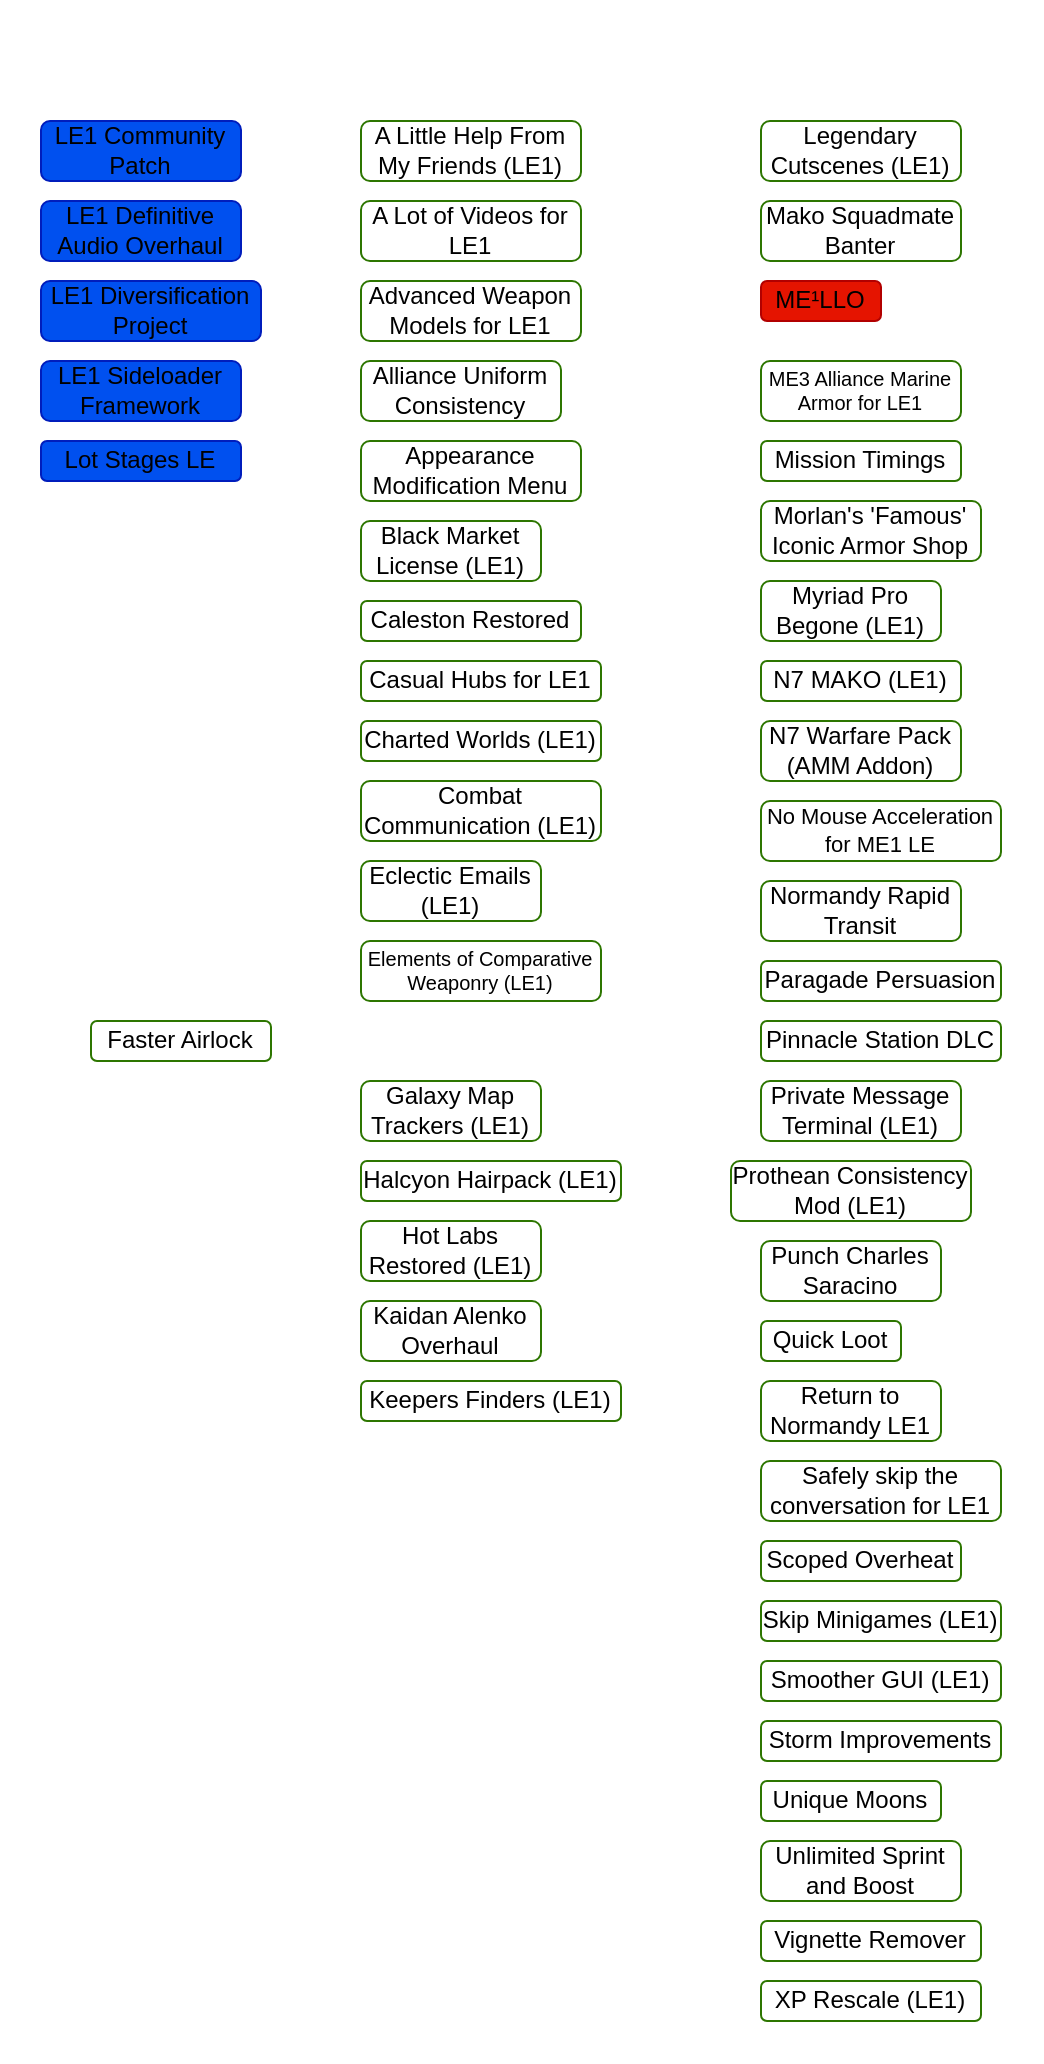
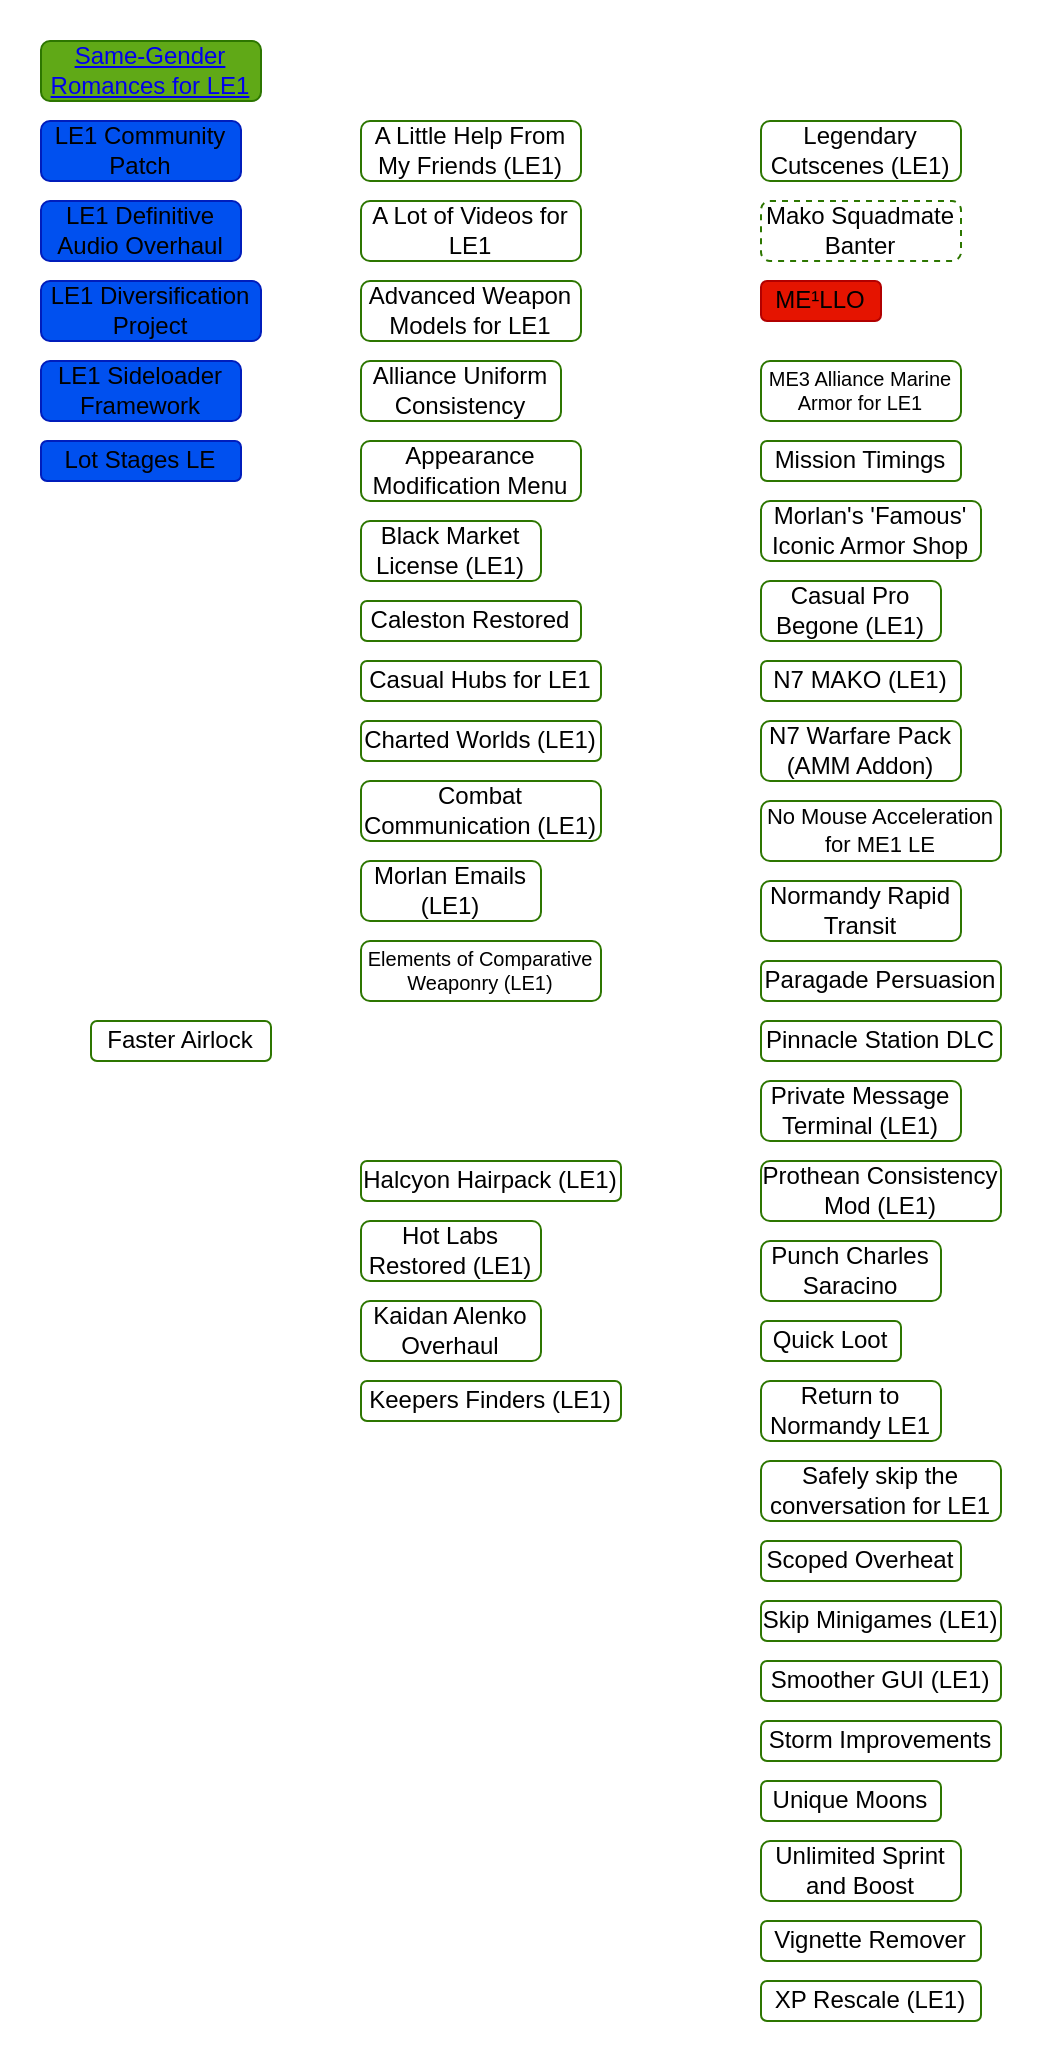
+ <mxCell id="2" value="&lt;div&gt;&lt;a href=&quot;https://www.nexusmods.com/masseffectlegendaryedition/mods/564&quot;&gt;Same-Gender Romances for LE1&lt;/a&gt;&lt;/div&gt;" style="rounded=1;whiteSpace=wrap;html=1;fillColor=#60a917;fontColor=default;strokeColor=#2D7600;" vertex="1" parent="1"><mxGeometry x="20" y="20" width="110" height="30" as="geometry" /></mxCell>
- <mxCell id="27" value="Mako Squadmate Banter" style="rounded=1;whiteSpace=wrap;html=1;fillColor=none;fontColor=default;strokeColor=#2D7600;" vertex="1" parent="1"><mxGeometry x="380" y="100" width="100" height="30" as="geometry" /></mxCell>
+ <mxCell id="27" value="Mako Squadmate Banter" style="rounded=1;whiteSpace=wrap;html=1;fillColor=none;fontColor=default;strokeColor=#2D7600;dashed=1;" vertex="1" parent="1"><mxGeometry x="380" y="100" width="100" height="30" as="geometry" /></mxCell>
- <mxCell id="33" value="Myriad Pro Begone (LE1)" style="rounded=1;whiteSpace=wrap;html=1;fillColor=none;fontColor=default;strokeColor=#2D7600;" vertex="1" parent="1"><mxGeometry x="380" y="290" width="90" height="30" as="geometry" /></mxCell>
+ <mxCell id="33" value="Casual Pro Begone (LE1)" style="rounded=1;whiteSpace=wrap;html=1;fillColor=none;fontColor=default;strokeColor=#2D7600;" vertex="1" parent="1"><mxGeometry x="380" y="290" width="90" height="30" as="geometry" /></mxCell>
- <mxCell id="17" value="Eclectic Emails (LE1)" style="rounded=1;whiteSpace=wrap;html=1;fillColor=none;fontColor=default;strokeColor=#2D7600;" vertex="1" parent="1"><mxGeometry x="180" y="430" width="90" height="30" as="geometry" /></mxCell>
+ <mxCell id="17" value="Morlan Emails (LE1)" style="rounded=1;whiteSpace=wrap;html=1;fillColor=none;fontColor=default;strokeColor=#2D7600;" vertex="1" parent="1"><mxGeometry x="180" y="430" width="90" height="30" as="geometry" /></mxCell>
- <mxCell id="20" value="Galaxy Map Trackers (LE1)" style="rounded=1;whiteSpace=wrap;html=1;fillColor=none;fontColor=default;strokeColor=#2D7600;" vertex="1" parent="1"><mxGeometry x="180" y="540" width="90" height="30" as="geometry" /></mxCell>
- <mxCell id="36" value="Prothean Consistency Mod (LE1)" style="rounded=1;whiteSpace=wrap;html=1;fillColor=none;fontColor=default;strokeColor=#2D7600;" vertex="1" parent="1"><mxGeometry x="365" y="580" width="120" height="30" as="geometry" /></mxCell>
+ <mxCell id="36" value="Prothean Consistency Mod (LE1)" style="rounded=1;whiteSpace=wrap;html=1;fillColor=none;fontColor=default;strokeColor=#2D7600;" vertex="1" parent="1"><mxGeometry x="380" y="580" width="120" height="30" as="geometry" /></mxCell>
